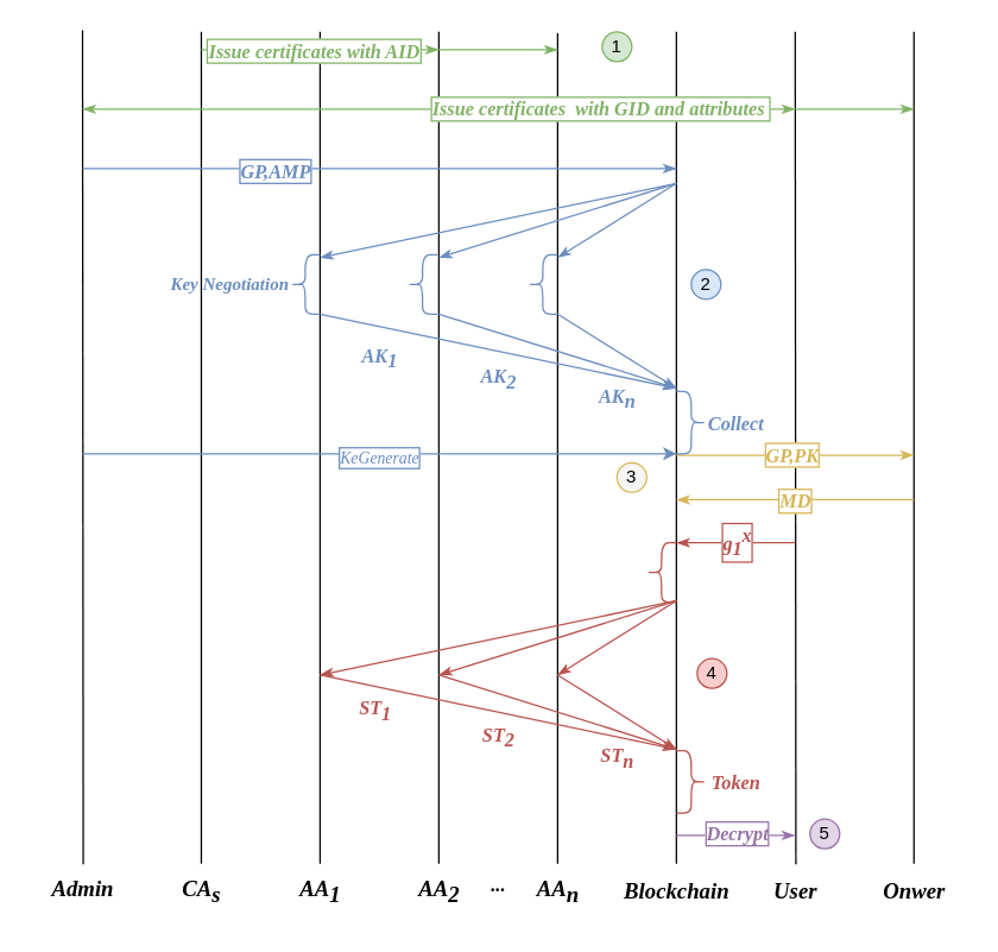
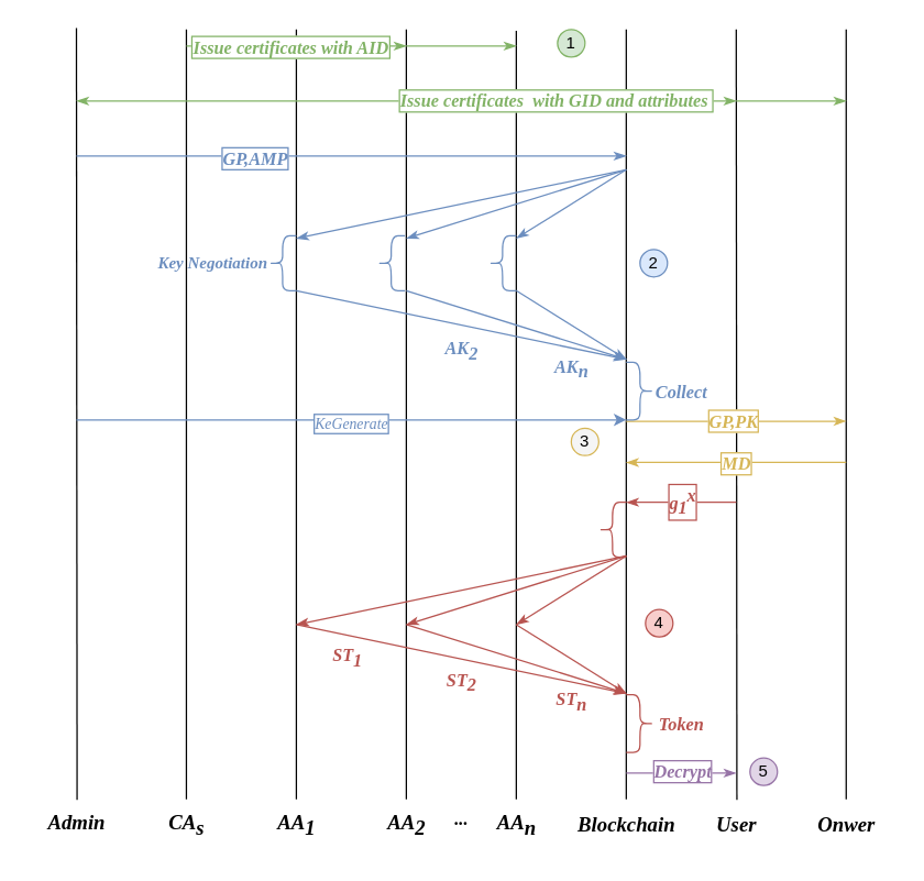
- <mxCell id="45" value="AK&lt;sub style=&quot;font-size: 13px;&quot;&gt;1&lt;/sub&gt;" style="text;html=1;align=center;verticalAlign=middle;resizable=0;points=[];autosize=1;fontFamily=Times New Roman;fontStyle=3;fontColor=#6c8ebf;fontSize=13;" parent="1" vertex="1"><mxGeometry x="230" y="226" width="50" height="30" as="geometry" /></mxCell>
